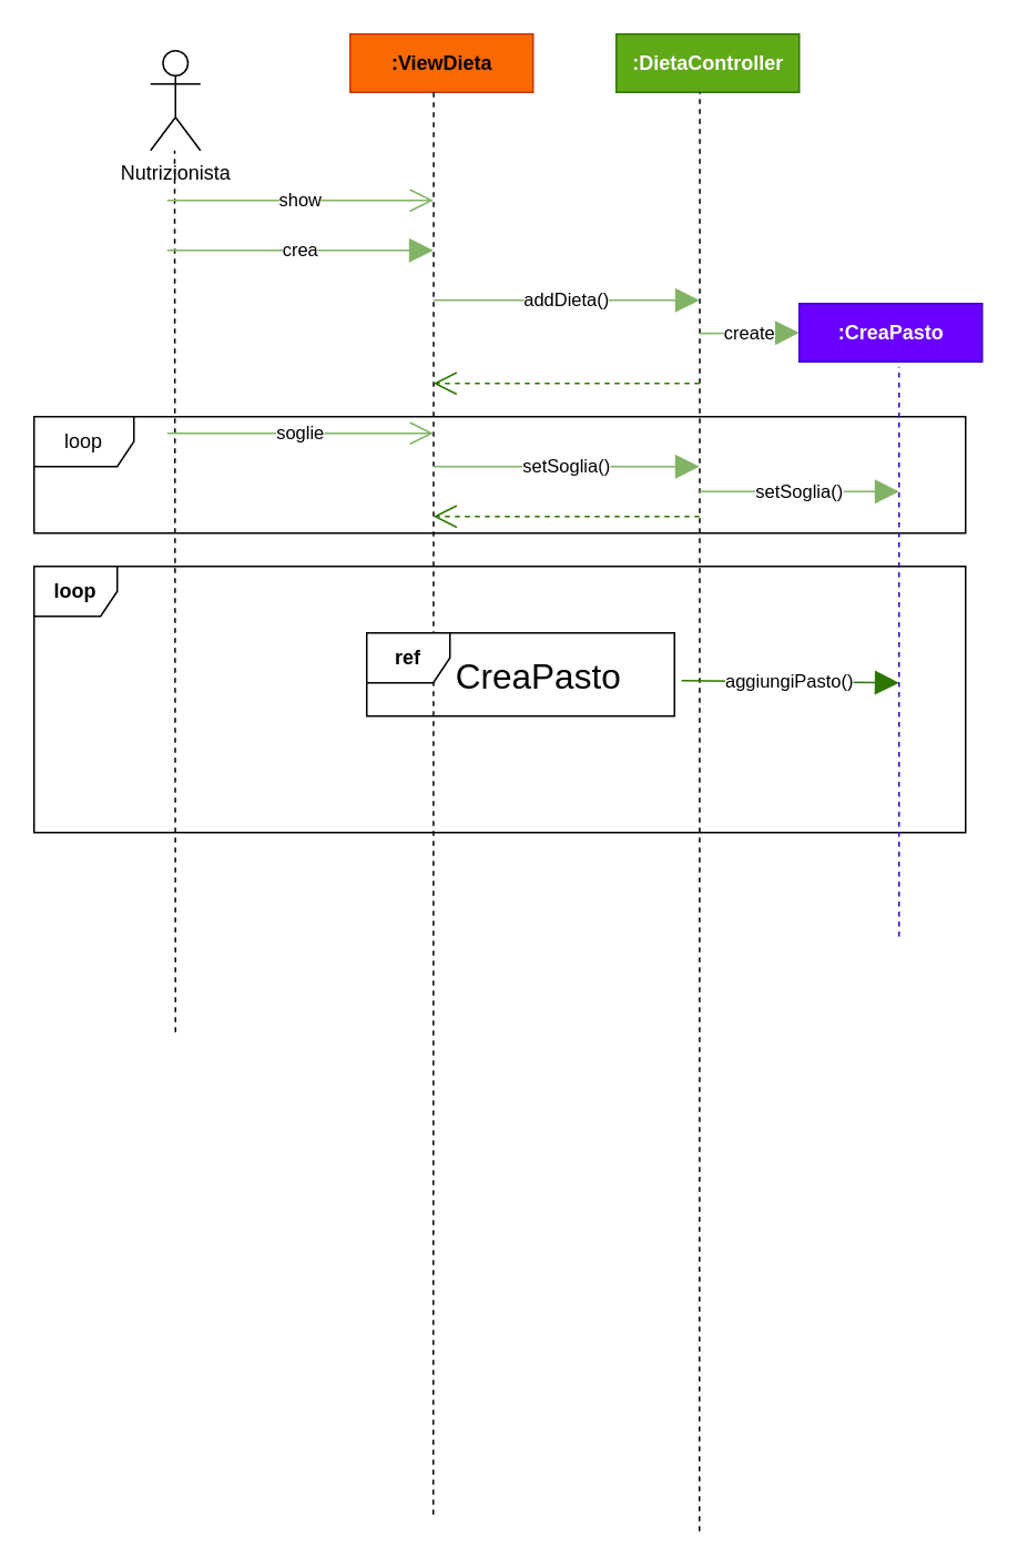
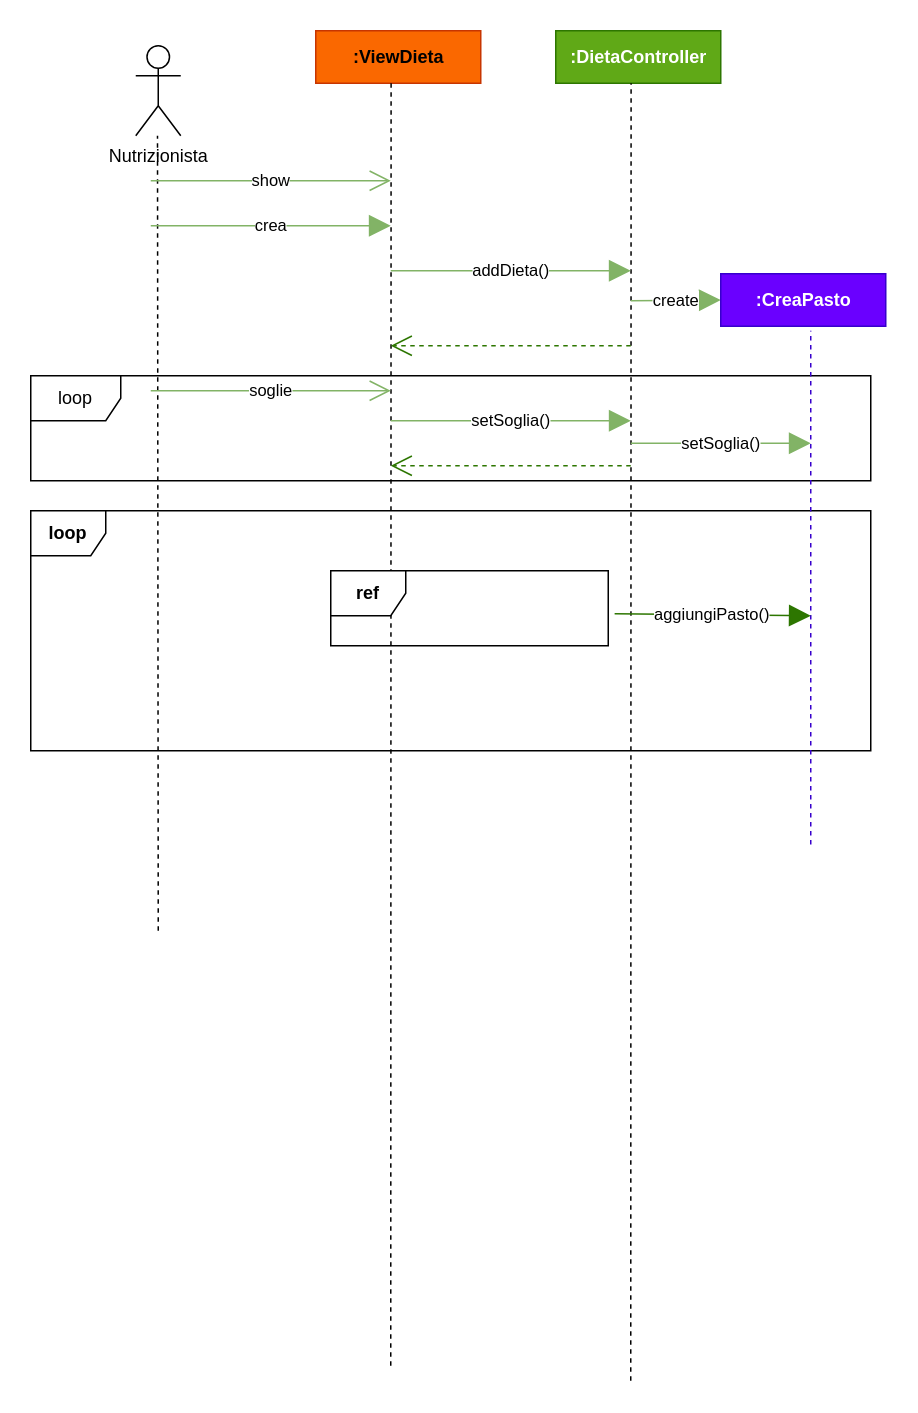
- <mxCell id="23" value="&lt;font style=&quot;font-size: 21px;&quot;&gt;CreaPasto&lt;/font&gt;" style="text;html=1;align=center;verticalAlign=middle;resizable=0;points=[];autosize=1;strokeColor=none;fillColor=none;fontSize=9;fontColor=#000000;" vertex="1" parent="21"><mxGeometry x="48" y="16" width="110" height="20" as="geometry" /></mxCell>
